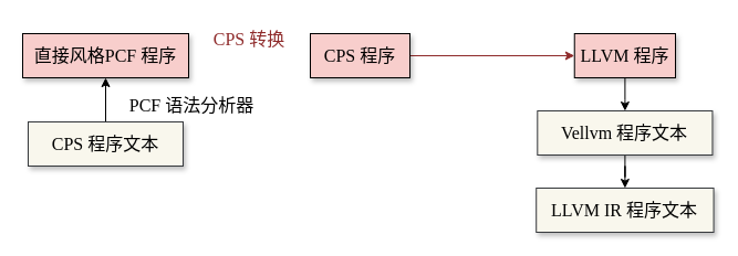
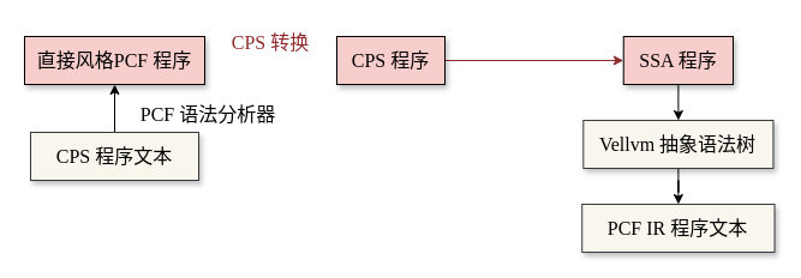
- <mxCell id="5" value="&lt;font face=&quot;Times New Roman&quot;&gt;&lt;span style=&quot;font-size: 16px;&quot;&gt;LLVM 程序&lt;/span&gt;&lt;/font&gt;" style="rounded=0;whiteSpace=wrap;html=1;shadow=1;fillColor=#f8cecc;strokeColor=#000000;labelBackgroundColor=none;" vertex="1" parent="1"><mxGeometry x="518.75" y="30" width="91.25" height="40" as="geometry" /></mxCell>
+ <mxCell id="5" value="&lt;font face=&quot;Times New Roman&quot;&gt;&lt;span style=&quot;font-size: 16px;&quot;&gt;SSA 程序&lt;/span&gt;&lt;/font&gt;" style="rounded=0;whiteSpace=wrap;html=1;shadow=1;fillColor=#f8cecc;strokeColor=#000000;labelBackgroundColor=none;" vertex="1" parent="1"><mxGeometry x="518.75" y="30" width="91.25" height="40" as="geometry" /></mxCell>
- <mxCell id="10" value="Vellvm 程序文本" style="rounded=0;whiteSpace=wrap;html=1;labelBackgroundColor=none;fontFamily=Times New Roman;fontSize=16;shadow=1;fillColor=#f9f7ed;strokeColor=#36393d;" vertex="1" parent="1"><mxGeometry x="485.31" y="100" width="158.12" height="40" as="geometry" /></mxCell>
+ <mxCell id="10" value="Vellvm 抽象语法树" style="rounded=0;whiteSpace=wrap;html=1;labelBackgroundColor=none;fontFamily=Times New Roman;fontSize=16;shadow=1;fillColor=#f9f7ed;strokeColor=#36393d;" vertex="1" parent="1"><mxGeometry x="485.31" y="100" width="158.12" height="40" as="geometry" /></mxCell>
- <mxCell id="11" value="LLVM IR 程序文本" style="rounded=0;whiteSpace=wrap;html=1;labelBackgroundColor=none;fontFamily=Times New Roman;fontSize=16;shadow=1;fillColor=#f9f7ed;strokeColor=#36393d;" vertex="1" parent="1"><mxGeometry x="484.22" y="170" width="160.32" height="40" as="geometry" /></mxCell>
+ <mxCell id="11" value="PCF IR 程序文本" style="rounded=0;whiteSpace=wrap;html=1;labelBackgroundColor=none;fontFamily=Times New Roman;fontSize=16;shadow=1;fillColor=#f9f7ed;strokeColor=#36393d;" vertex="1" parent="1"><mxGeometry x="484.22" y="170" width="160.32" height="40" as="geometry" /></mxCell>
